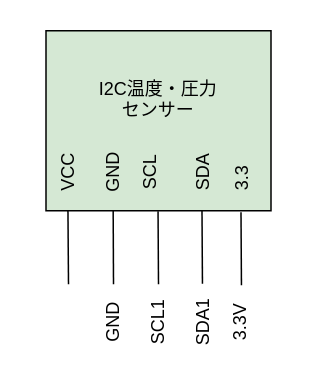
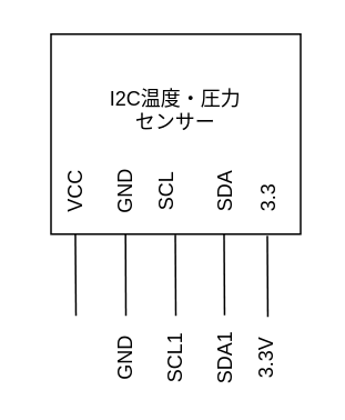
- <mxCell id="2" value="I2C温度・圧力&lt;br&gt;センサー&lt;br&gt;&lt;br&gt;&lt;br&gt;" style="rounded=0;whiteSpace=wrap;html=1;fillColor=#d5e8d4;" vertex="1" parent="1"><mxGeometry x="30" y="20" width="150" height="120" as="geometry" /></mxCell>
+ <mxCell id="2" value="I2C温度・圧力&lt;br&gt;センサー&lt;br&gt;&lt;br&gt;&lt;br&gt;" style="rounded=0;whiteSpace=wrap;html=1;" vertex="1" parent="1"><mxGeometry x="30" y="20" width="150" height="120" as="geometry" /></mxCell>
